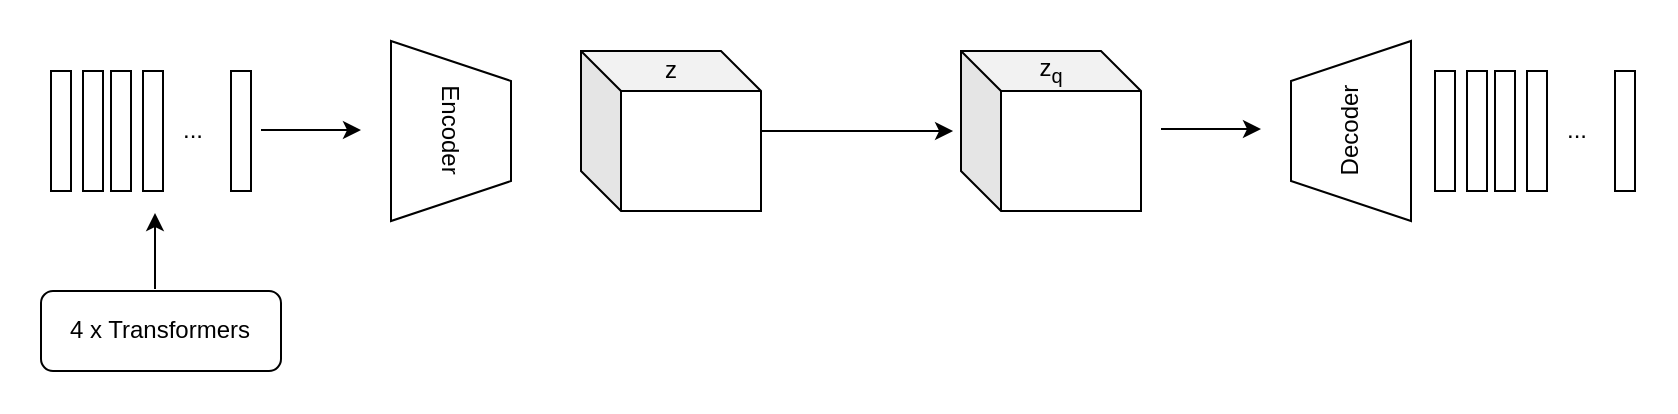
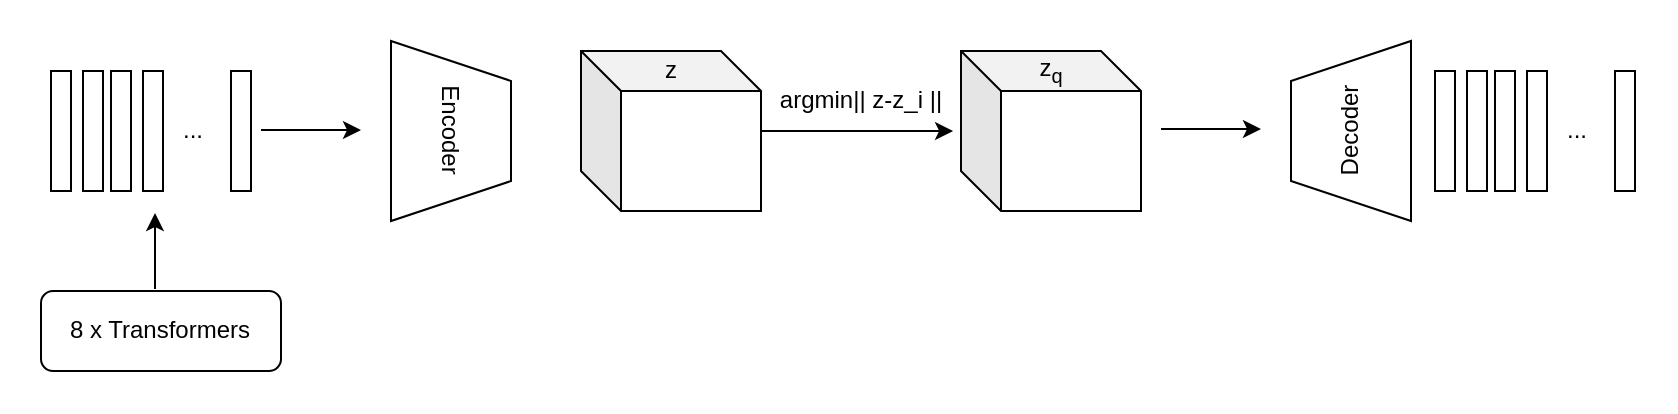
+ <mxCell id="18" value="argmin|| z-z_i ||" style="text;html=1;align=center;verticalAlign=middle;resizable=0;points=[];autosize=1;strokeColor=none;fillColor=none;" vertex="1" parent="1"><mxGeometry x="380" y="35" width="100" height="30" as="geometry" /></mxCell>
- <mxCell id="2" value="4 x Transformers" style="rounded=1;whiteSpace=wrap;html=1;" vertex="1" parent="1"><mxGeometry x="20" y="145" width="120" height="40" as="geometry" /></mxCell>
+ <mxCell id="2" value="8 x Transformers" style="rounded=1;whiteSpace=wrap;html=1;" vertex="1" parent="1"><mxGeometry x="20" y="145" width="120" height="40" as="geometry" /></mxCell>
